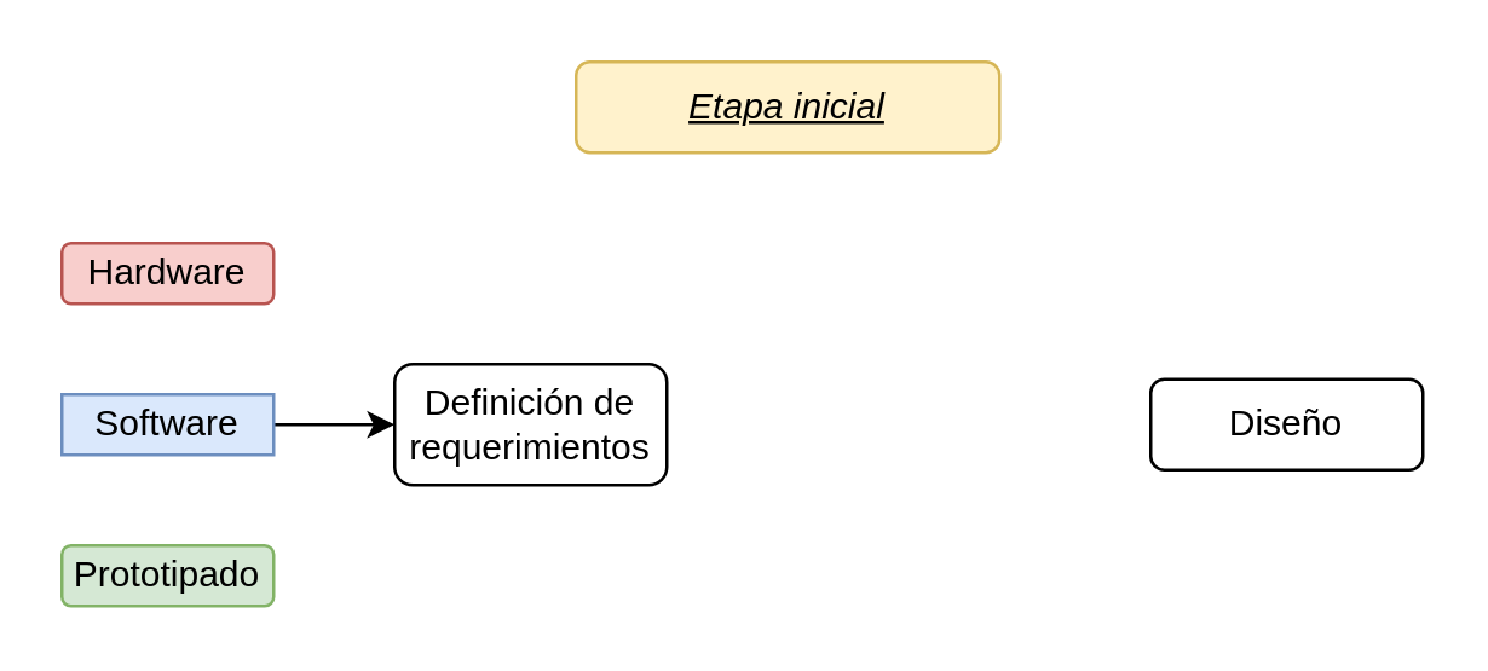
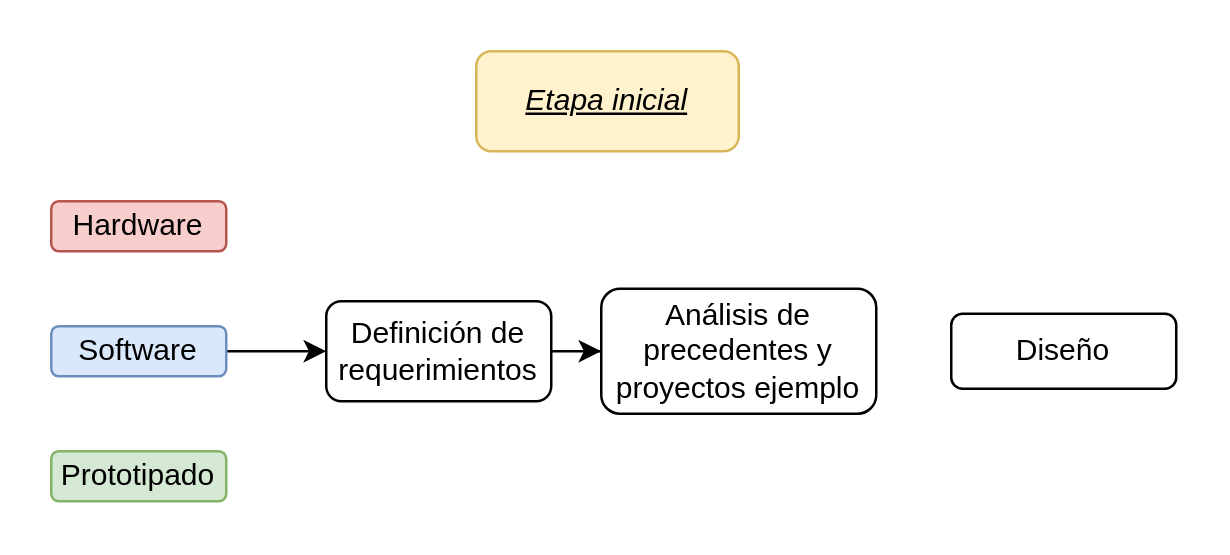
- <mxCell id="9" value="Etapa inicial" style="rounded=1;whiteSpace=wrap;html=1;fillColor=#fff2cc;strokeColor=#d6b656;fontStyle=6" vertex="1" parent="1"><mxGeometry x="190" y="20" width="140" height="30" as="geometry" /></mxCell>
+ <mxCell id="9" value="Etapa inicial" style="rounded=1;whiteSpace=wrap;html=1;fillColor=#fff2cc;strokeColor=#d6b656;fontStyle=6" vertex="1" parent="1"><mxGeometry x="190" y="20" width="105" height="40" as="geometry" /></mxCell>
- <mxCell id="4" value="Software&lt;br&gt;" style="whiteSpace=wrap;html=1;fillColor=#dae8fc;strokeColor=#6c8ebf;rounded=0;" vertex="1" parent="1"><mxGeometry x="20" y="130" width="70" height="20" as="geometry" /></mxCell>
+ <mxCell id="4" value="Software&lt;br&gt;" style="rounded=1;whiteSpace=wrap;html=1;fillColor=#dae8fc;strokeColor=#6c8ebf;" vertex="1" parent="1"><mxGeometry x="20" y="130" width="70" height="20" as="geometry" /></mxCell>
+ <mxCell id="6" style="edgeStyle=orthogonalEdgeStyle;rounded=0;orthogonalLoop=1;jettySize=auto;html=1;exitX=1;exitY=0.5;exitDx=0;exitDy=0;" edge="1" parent="1" source="7" target="8"><mxGeometry relative="1" as="geometry"><mxPoint x="250" y="140" as="targetPoint" /></mxGeometry></mxCell>
+ <mxCell id="8" value="Análisis de precedentes y proyectos ejemplo" style="rounded=1;whiteSpace=wrap;html=1;" vertex="1" parent="1"><mxGeometry x="240" y="115" width="110" height="50" as="geometry" /></mxCell>
